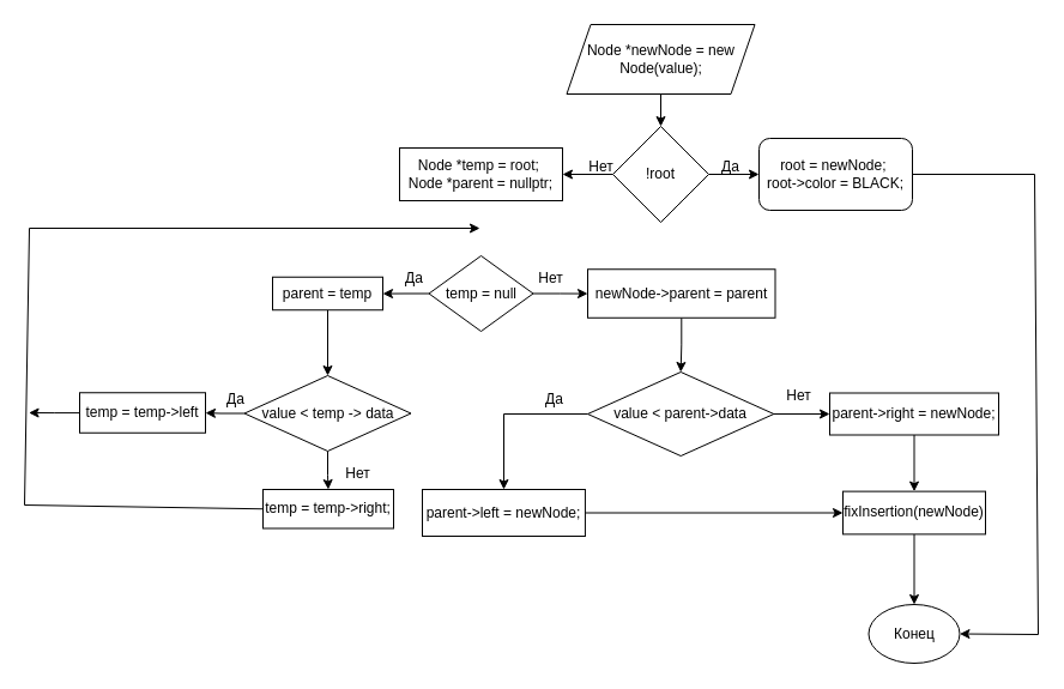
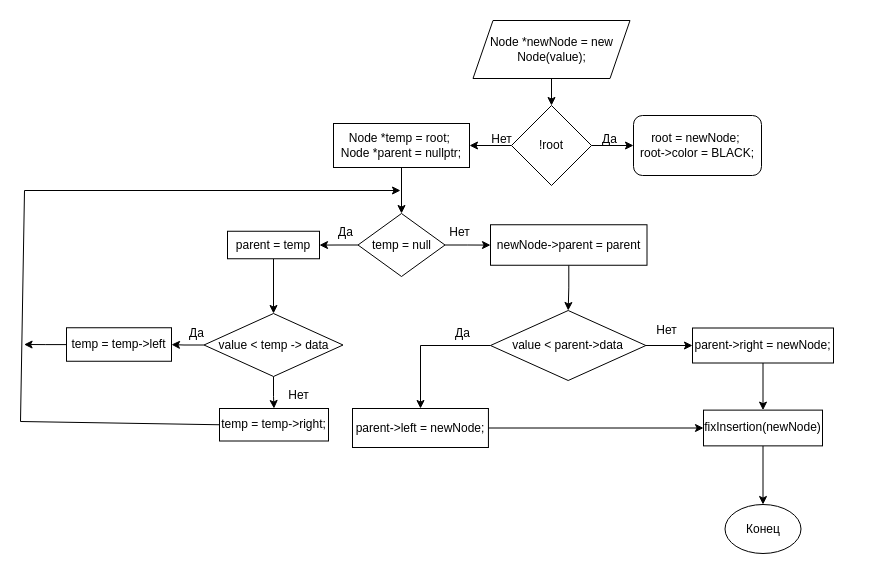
+ <mxCell id="10" value="" style="edgeStyle=orthogonalEdgeStyle;rounded=0;orthogonalLoop=1;jettySize=auto;html=1;" edge="1" parent="1" source="11" target="14"><mxGeometry relative="1" as="geometry" /></mxCell>
- <mxCell id="43" value="" style="endArrow=classic;html=1;rounded=0;exitX=1;exitY=0.5;exitDx=0;exitDy=0;entryX=1;entryY=0.5;entryDx=0;entryDy=0;" edge="1" parent="1" source="9" target="2"><mxGeometry width="50" height="50" relative="1" as="geometry"><mxPoint x="547" y="362" as="sourcePoint" /><mxPoint x="597" y="312" as="targetPoint" /><Array as="points"><mxPoint x="863" y="145" /><mxPoint x="866" y="529" /></Array></mxGeometry></mxCell>
